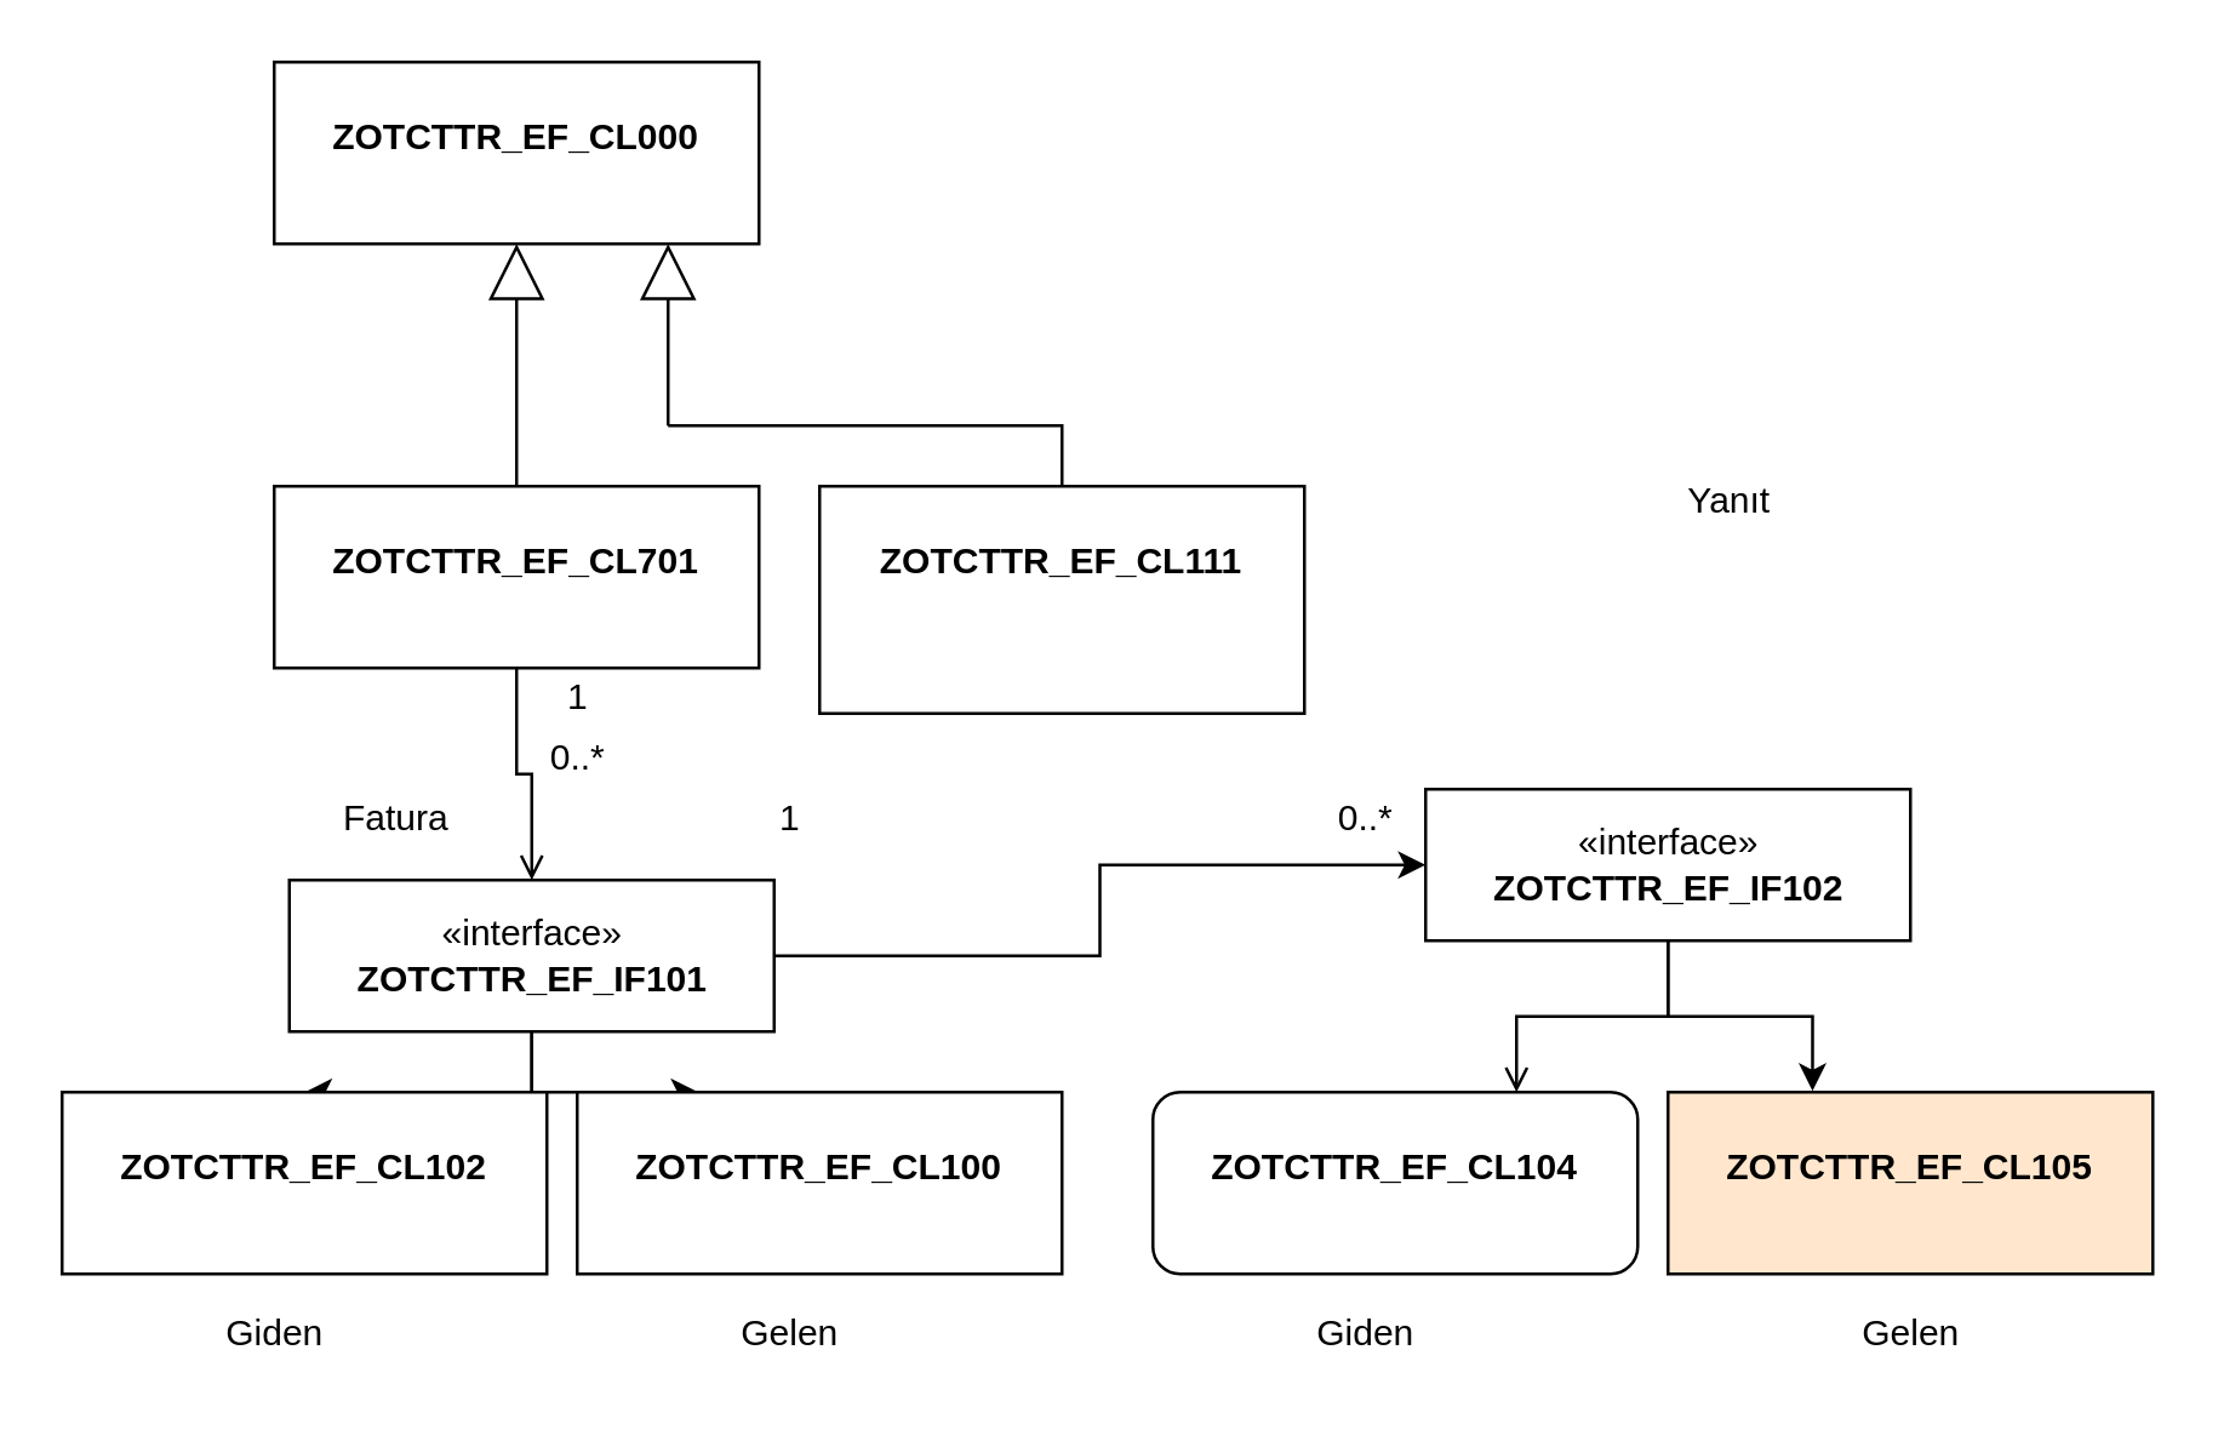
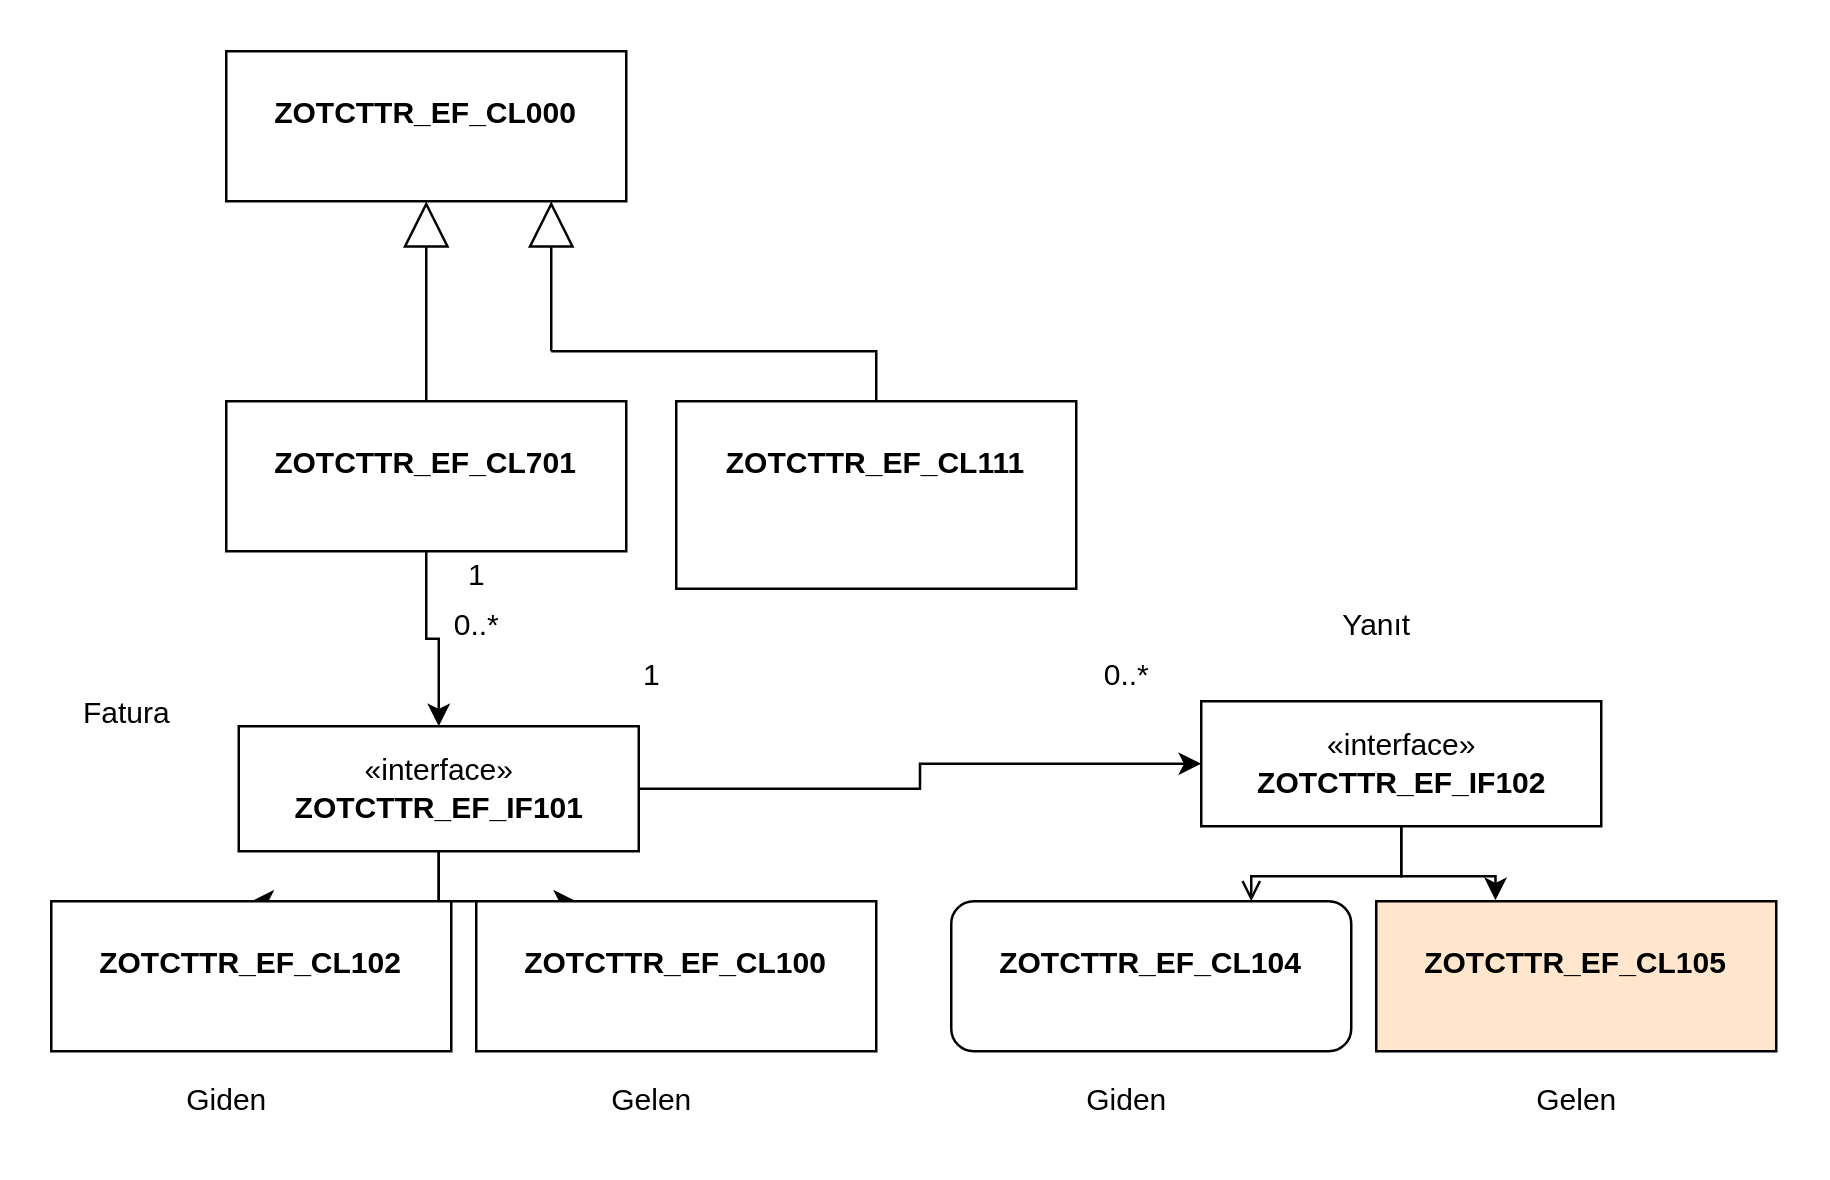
- <mxCell id="22" value="Yanıt" style="text;html=1;align=center;verticalAlign=middle;resizable=0;points=[];autosize=1;strokeColor=none;" parent="1" vertex="1"><mxGeometry x="550" y="155" width="40" height="20" as="geometry" /></mxCell>
+ <mxCell id="22" value="Yanıt" style="text;html=1;align=center;verticalAlign=middle;resizable=0;points=[];autosize=1;strokeColor=none;" parent="1" vertex="1"><mxGeometry x="530" y="240" width="40" height="20" as="geometry" /></mxCell>
- <mxCell id="21" value="Fatura" style="text;html=1;align=center;verticalAlign=middle;resizable=0;points=[];autosize=1;strokeColor=none;" parent="1" vertex="1"><mxGeometry x="105" y="260" width="50" height="20" as="geometry" /></mxCell>
+ <mxCell id="21" value="Fatura" style="text;html=1;align=center;verticalAlign=middle;resizable=0;points=[];autosize=1;strokeColor=none;" parent="1" vertex="1"><mxGeometry x="25" y="275" width="50" height="20" as="geometry" /></mxCell>
- <mxCell id="3" style="edgeStyle=orthogonalEdgeStyle;rounded=0;orthogonalLoop=1;jettySize=auto;html=1;entryX=0.5;entryY=0;entryDx=0;entryDy=0;endArrow=open;" parent="1" source="4" target="9" edge="1"><mxGeometry relative="1" as="geometry" /></mxCell>
+ <mxCell id="3" style="edgeStyle=orthogonalEdgeStyle;rounded=0;orthogonalLoop=1;jettySize=auto;html=1;entryX=0.5;entryY=0;entryDx=0;entryDy=0;" parent="1" source="4" target="9" edge="1"><mxGeometry relative="1" as="geometry" /></mxCell>
- <mxCell id="12" value="«interface»&lt;br&gt;&lt;b&gt;ZOTCTTR_EF_IF102&lt;/b&gt;" style="html=1;" parent="1" vertex="1"><mxGeometry x="470" y="260" width="160" height="50" as="geometry" /></mxCell>
+ <mxCell id="12" value="«interface»&lt;br&gt;&lt;b&gt;ZOTCTTR_EF_IF102&lt;/b&gt;" style="html=1;" parent="1" vertex="1"><mxGeometry x="480" y="280" width="160" height="50" as="geometry" /></mxCell>
